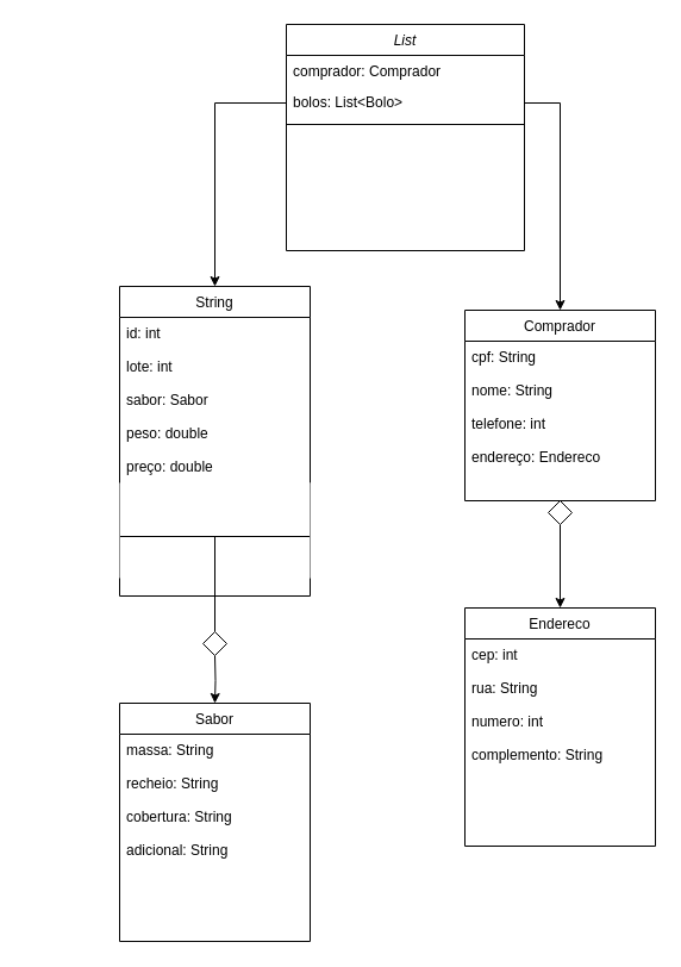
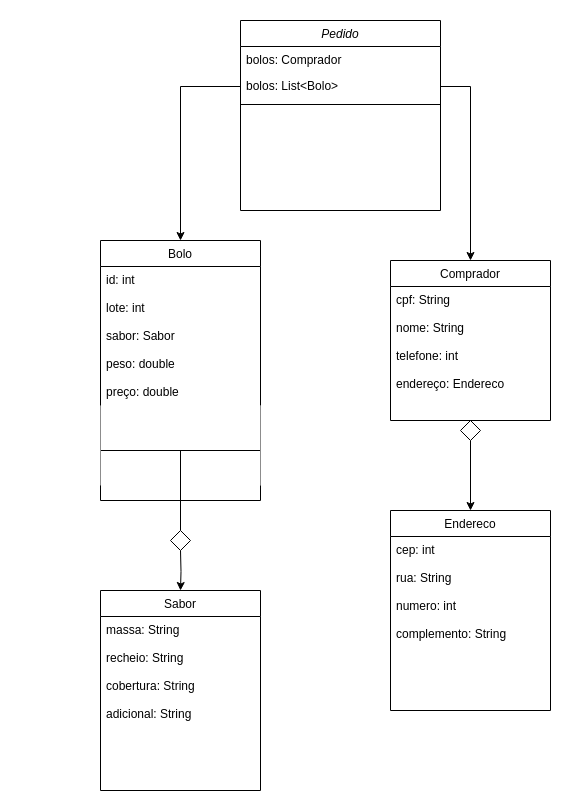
- <mxCell id="2" value="List" style="swimlane;fontStyle=2;align=center;verticalAlign=top;childLayout=stackLayout;horizontal=1;startSize=26;horizontalStack=0;resizeParent=1;resizeLast=0;collapsible=1;marginBottom=0;rounded=0;shadow=0;strokeWidth=1;" parent="1" vertex="1"><mxGeometry x="240" y="20" width="200" height="190" as="geometry"><mxRectangle x="230" y="140" width="160" height="26" as="alternateBounds" /></mxGeometry></mxCell>
+ <mxCell id="2" value="Pedido" style="swimlane;fontStyle=2;align=center;verticalAlign=top;childLayout=stackLayout;horizontal=1;startSize=26;horizontalStack=0;resizeParent=1;resizeLast=0;collapsible=1;marginBottom=0;rounded=0;shadow=0;strokeWidth=1;" parent="1" vertex="1"><mxGeometry x="240" y="20" width="200" height="190" as="geometry"><mxRectangle x="230" y="140" width="160" height="26" as="alternateBounds" /></mxGeometry></mxCell>
- <mxCell id="3" value="comprador: Comprador" style="text;align=left;verticalAlign=top;spacingLeft=4;spacingRight=4;overflow=hidden;rotatable=0;points=[[0,0.5],[1,0.5]];portConstraint=eastwest;" parent="2" vertex="1"><mxGeometry y="26" width="200" height="26" as="geometry" /></mxCell>
+ <mxCell id="3" value="bolos: Comprador" style="text;align=left;verticalAlign=top;spacingLeft=4;spacingRight=4;overflow=hidden;rotatable=0;points=[[0,0.5],[1,0.5]];portConstraint=eastwest;" parent="2" vertex="1"><mxGeometry y="26" width="200" height="26" as="geometry" /></mxCell>
- <mxCell id="6" value="String" style="swimlane;fontStyle=0;align=center;verticalAlign=top;childLayout=stackLayout;horizontal=1;startSize=26;horizontalStack=0;resizeParent=1;resizeLast=0;collapsible=1;marginBottom=0;rounded=0;shadow=0;strokeWidth=1;" parent="1" vertex="1"><mxGeometry x="100" y="240" width="160" height="260" as="geometry"><mxRectangle x="130" y="380" width="160" height="26" as="alternateBounds" /></mxGeometry></mxCell>
+ <mxCell id="6" value="Bolo" style="swimlane;fontStyle=0;align=center;verticalAlign=top;childLayout=stackLayout;horizontal=1;startSize=26;horizontalStack=0;resizeParent=1;resizeLast=0;collapsible=1;marginBottom=0;rounded=0;shadow=0;strokeWidth=1;" parent="1" vertex="1"><mxGeometry x="100" y="240" width="160" height="260" as="geometry"><mxRectangle x="130" y="380" width="160" height="26" as="alternateBounds" /></mxGeometry></mxCell>
